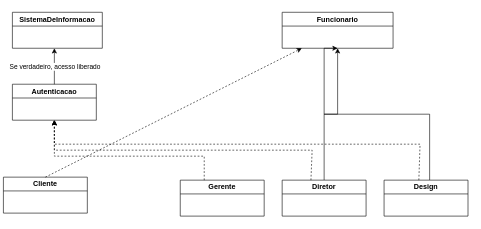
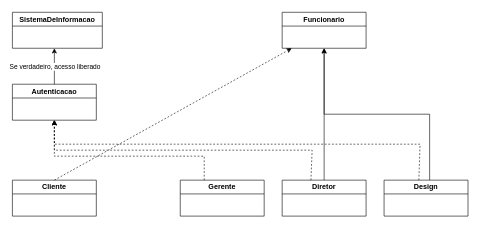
- <mxCell id="2" value="Funcionario" style="swimlane;whiteSpace=wrap;html=1;" vertex="1" parent="1"><mxGeometry x="470" y="20" width="185" height="60" as="geometry"><mxRectangle x="290" y="70" width="110" height="30" as="alternateBounds" /></mxGeometry></mxCell>
+ <mxCell id="2" value="Funcionario" style="swimlane;whiteSpace=wrap;html=1;" vertex="1" parent="1"><mxGeometry x="470" y="20" width="140" height="60" as="geometry"><mxRectangle x="290" y="70" width="110" height="30" as="alternateBounds" /></mxGeometry></mxCell>
- <mxCell id="10" value="Cliente" style="swimlane;whiteSpace=wrap;html=1;" vertex="1" parent="1"><mxGeometry x="5" y="295" width="140" height="60" as="geometry"><mxRectangle x="290" y="70" width="110" height="30" as="alternateBounds" /></mxGeometry></mxCell>
+ <mxCell id="10" value="Cliente" style="swimlane;whiteSpace=wrap;html=1;" vertex="1" parent="1"><mxGeometry x="20" y="300" width="140" height="60" as="geometry"><mxRectangle x="290" y="70" width="110" height="30" as="alternateBounds" /></mxGeometry></mxCell>
